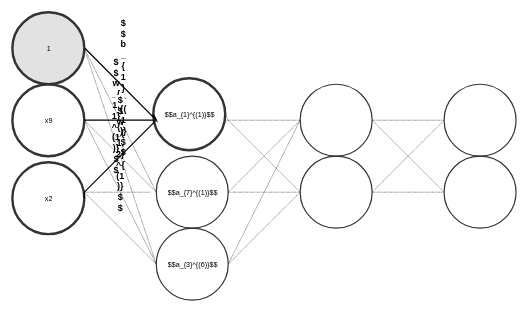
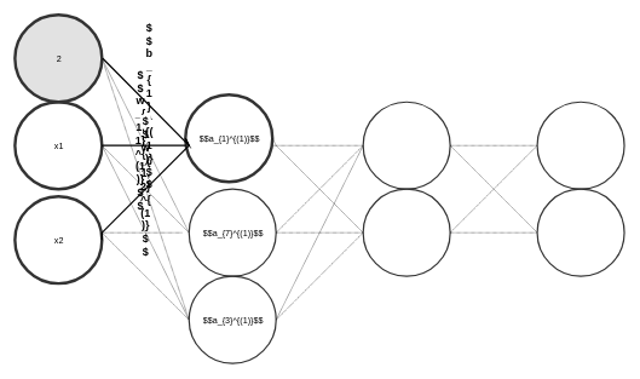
- <mxCell id="3" value="&lt;div style='width: 113.0px;height: 14.0px;word-break: break-word;'&gt;&lt;div align=&quot;center&quot;&gt;&lt;span style=&quot;font-size: 12px; font-family: Arial; white-space: pre-wrap; text-decoration: none; line-height: 14px; color: rgb(0, 0, 0);&quot;&gt;1&lt;/span&gt;&lt;/div&gt;&lt;/div&gt;" style="shape=ellipse;perimeter=ellipsePerimeter;shadow=0;strokeWidth=4;fillColor=#e2e2e2;strokeColor=#333333;opacity=100.0;html=1;nl2Br=0;verticalAlign=middle;align=center;spacingLeft=2.0;spacingRight=0;whiteSpace=wrap;gliffyId=0;" parent="1" vertex="1"><mxGeometry x="20" y="20" width="120" height="120" as="geometry" /></mxCell>
+ <mxCell id="3" value="&lt;div style='width: 113.0px;height: 14.0px;word-break: break-word;'&gt;&lt;div align=&quot;center&quot;&gt;&lt;span style=&quot;font-size: 12px; font-family: Arial; white-space: pre-wrap; text-decoration: none; line-height: 14px; color: rgb(0, 0, 0);&quot;&gt;2&lt;/span&gt;&lt;/div&gt;&lt;/div&gt;" style="shape=ellipse;perimeter=ellipsePerimeter;shadow=0;strokeWidth=4;fillColor=#e2e2e2;strokeColor=#333333;opacity=100.0;html=1;nl2Br=0;verticalAlign=middle;align=center;spacingLeft=2.0;spacingRight=0;whiteSpace=wrap;gliffyId=0;" parent="1" vertex="1"><mxGeometry x="20" y="20" width="120" height="120" as="geometry" /></mxCell>
- <mxCell id="4" value="&lt;div style='width: 113.0px;height: 14.0px;word-break: break-word;'&gt;&lt;div align=&quot;center&quot;&gt;&lt;span style=&quot;font-size: 12px; font-family: Arial; white-space: pre-wrap; text-decoration: none; line-height: 14px; color: rgb(0, 0, 0);&quot;&gt;x9&lt;/span&gt;&lt;/div&gt;&lt;/div&gt;" style="shape=ellipse;perimeter=ellipsePerimeter;shadow=0;strokeWidth=4;fillColor=none;pointerEvents=0;strokeColor=#333333;opacity=100.0;html=1;nl2Br=0;verticalAlign=middle;align=center;spacingLeft=2.0;spacingRight=0;whiteSpace=wrap;gliffyId=2;" parent="1" vertex="1"><mxGeometry x="20" y="140" width="120" height="120" as="geometry" /></mxCell>
+ <mxCell id="4" value="&lt;div style='width: 113.0px;height: 14.0px;word-break: break-word;'&gt;&lt;div align=&quot;center&quot;&gt;&lt;span style=&quot;font-size: 12px; font-family: Arial; white-space: pre-wrap; text-decoration: none; line-height: 14px; color: rgb(0, 0, 0);&quot;&gt;x1&lt;/span&gt;&lt;/div&gt;&lt;/div&gt;" style="shape=ellipse;perimeter=ellipsePerimeter;shadow=0;strokeWidth=4;fillColor=none;pointerEvents=0;strokeColor=#333333;opacity=100.0;html=1;nl2Br=0;verticalAlign=middle;align=center;spacingLeft=2.0;spacingRight=0;whiteSpace=wrap;gliffyId=2;" parent="1" vertex="1"><mxGeometry x="20" y="140" width="120" height="120" as="geometry" /></mxCell>
- <mxCell id="14" value="&lt;div style=&quot;width: 113.0px ; height: 14.0px ; word-break: break-word&quot;&gt;&lt;div align=&quot;center&quot;&gt;&lt;span style=&quot;font-size: 12px ; font-family: &amp;#34;arial&amp;#34; ; white-space: pre-wrap ; text-decoration: none ; line-height: 14px ; color: rgb(0 , 0 , 0)&quot;&gt;$$a_{3}^{(6)}$$&lt;/span&gt;&lt;/div&gt;&lt;/div&gt;" style="shape=ellipse;perimeter=ellipsePerimeter;shadow=0;strokeWidth=2;fillColor=none;pointerEvents=0;strokeColor=#333333;opacity=100.0;html=1;nl2Br=0;verticalAlign=middle;align=center;spacingLeft=2.0;spacingRight=0;whiteSpace=wrap;gliffyId=30;" parent="1" vertex="1"><mxGeometry x="260" y="380" width="120" height="120" as="geometry" /></mxCell>
+ <mxCell id="14" value="&lt;div style=&quot;width: 113.0px ; height: 14.0px ; word-break: break-word&quot;&gt;&lt;div align=&quot;center&quot;&gt;&lt;span style=&quot;font-size: 12px ; font-family: &amp;#34;arial&amp;#34; ; white-space: pre-wrap ; text-decoration: none ; line-height: 14px ; color: rgb(0 , 0 , 0)&quot;&gt;$$a_{3}^{(1)}$$&lt;/span&gt;&lt;/div&gt;&lt;/div&gt;" style="shape=ellipse;perimeter=ellipsePerimeter;shadow=0;strokeWidth=2;fillColor=none;pointerEvents=0;strokeColor=#333333;opacity=100.0;html=1;nl2Br=0;verticalAlign=middle;align=center;spacingLeft=2.0;spacingRight=0;whiteSpace=wrap;gliffyId=30;" parent="1" vertex="1"><mxGeometry x="260" y="380" width="120" height="120" as="geometry" /></mxCell>
